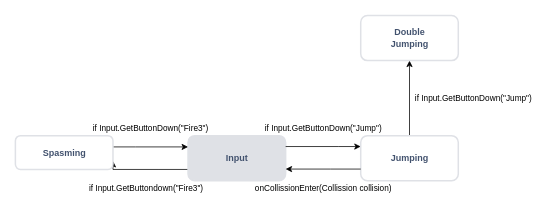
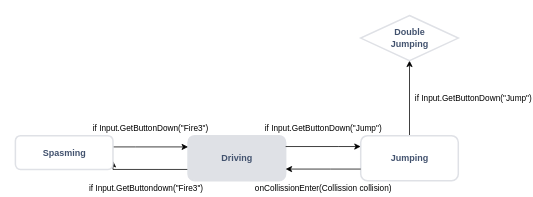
- <mxCell id="8" value="Double&lt;br&gt;Jumping" style="dashed=0;html=1;rounded=1;strokeColor=#DFE1E6;fontSize=12;align=center;fontStyle=1;strokeWidth=2;fontColor=#42526E" vertex="1" parent="1"><mxGeometry x="480" y="20" width="130" height="60" as="geometry" /></mxCell>
+ <mxCell id="8" value="Double&lt;br&gt;Jumping" style="rhombus;dashed=0;html=1;strokeColor=#DFE1E6;fontSize=12;align=center;fontStyle=1;strokeWidth=2;fontColor=#42526E;" vertex="1" parent="1"><mxGeometry x="480" y="20" width="130" height="60" as="geometry" /></mxCell>
- <mxCell id="3" value="Input" style="dashed=0;html=1;rounded=1;fillColor=#DFE1E6;strokeColor=#DFE1E6;fontSize=12;align=center;fontStyle=1;strokeWidth=2;fontColor=#42526E" vertex="1" parent="1"><mxGeometry x="250" y="180" width="130" height="60" as="geometry" /></mxCell>
+ <mxCell id="3" value="Driving" style="dashed=0;html=1;rounded=1;fillColor=#DFE1E6;strokeColor=#DFE1E6;fontSize=12;align=center;fontStyle=1;strokeWidth=2;fontColor=#42526E" vertex="1" parent="1"><mxGeometry x="250" y="180" width="130" height="60" as="geometry" /></mxCell>
